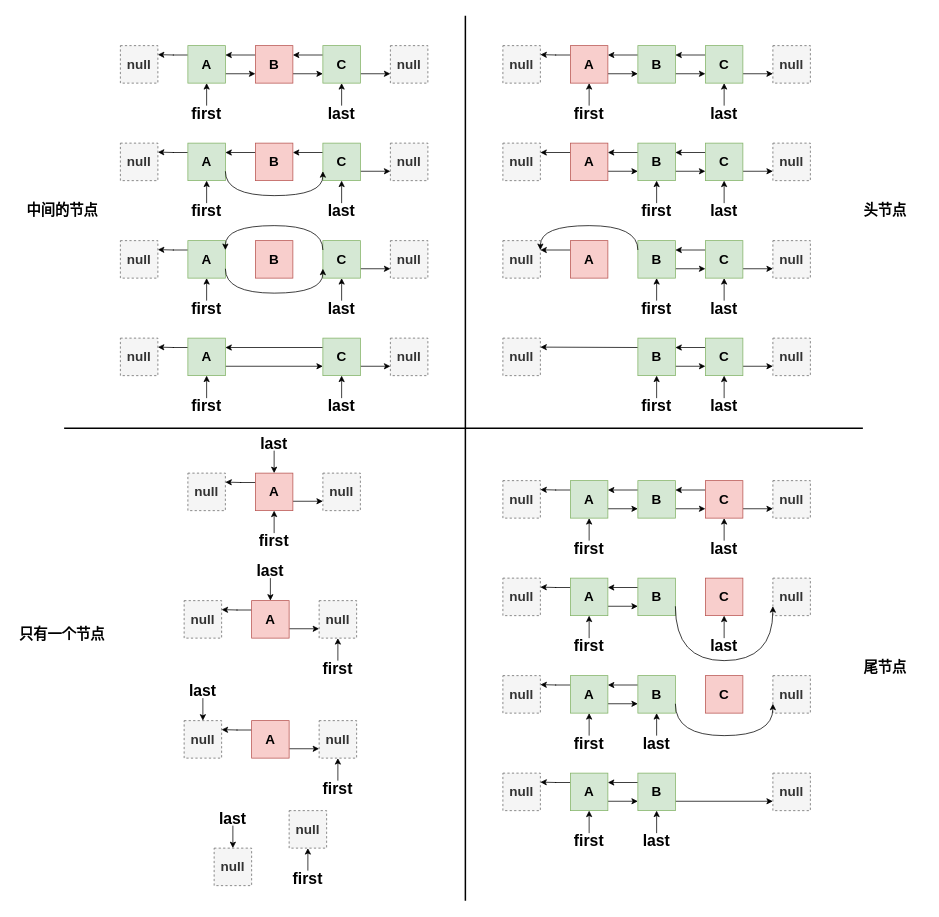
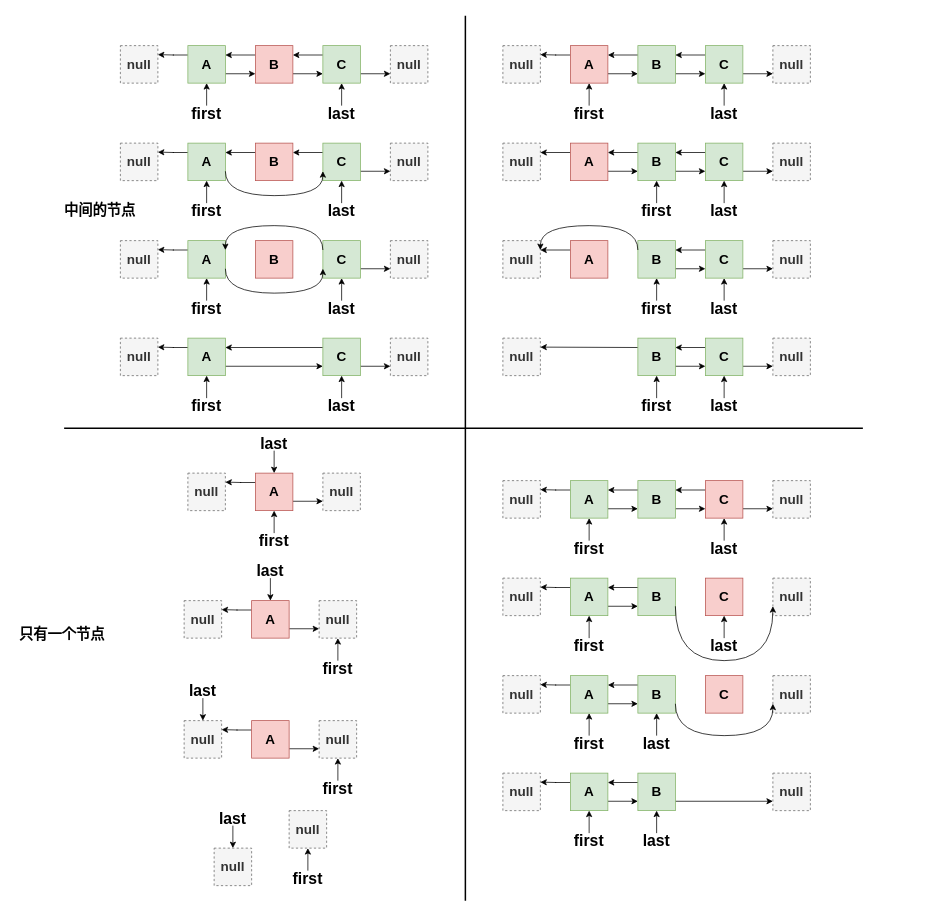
- <mxCell id="200" value="中间的节点" style="text;html=1;strokeColor=none;fillColor=none;align=center;verticalAlign=middle;whiteSpace=wrap;rounded=0;fontStyle=1;fontSize=19;" vertex="1" parent="1"><mxGeometry x="32.5" y="265" width="100" height="30" as="geometry" /></mxCell>
+ <mxCell id="200" value="中间的节点" style="text;html=1;strokeColor=none;fillColor=none;align=center;verticalAlign=middle;whiteSpace=wrap;rounded=0;fontStyle=1;fontSize=19;" vertex="1" parent="1"><mxGeometry x="82.5" y="265" width="100" height="30" as="geometry" /></mxCell>
- <mxCell id="201" value="头节点" style="text;html=1;strokeColor=none;fillColor=none;align=center;verticalAlign=middle;whiteSpace=wrap;rounded=0;fontStyle=1;fontSize=19;" vertex="1" parent="1"><mxGeometry x="1130" y="265" width="100" height="30" as="geometry" /></mxCell>
- <mxCell id="202" value="尾节点" style="text;html=1;strokeColor=none;fillColor=none;align=center;verticalAlign=middle;whiteSpace=wrap;rounded=0;fontStyle=1;fontSize=19;" vertex="1" parent="1"><mxGeometry x="1130" y="875" width="100" height="30" as="geometry" /></mxCell>
